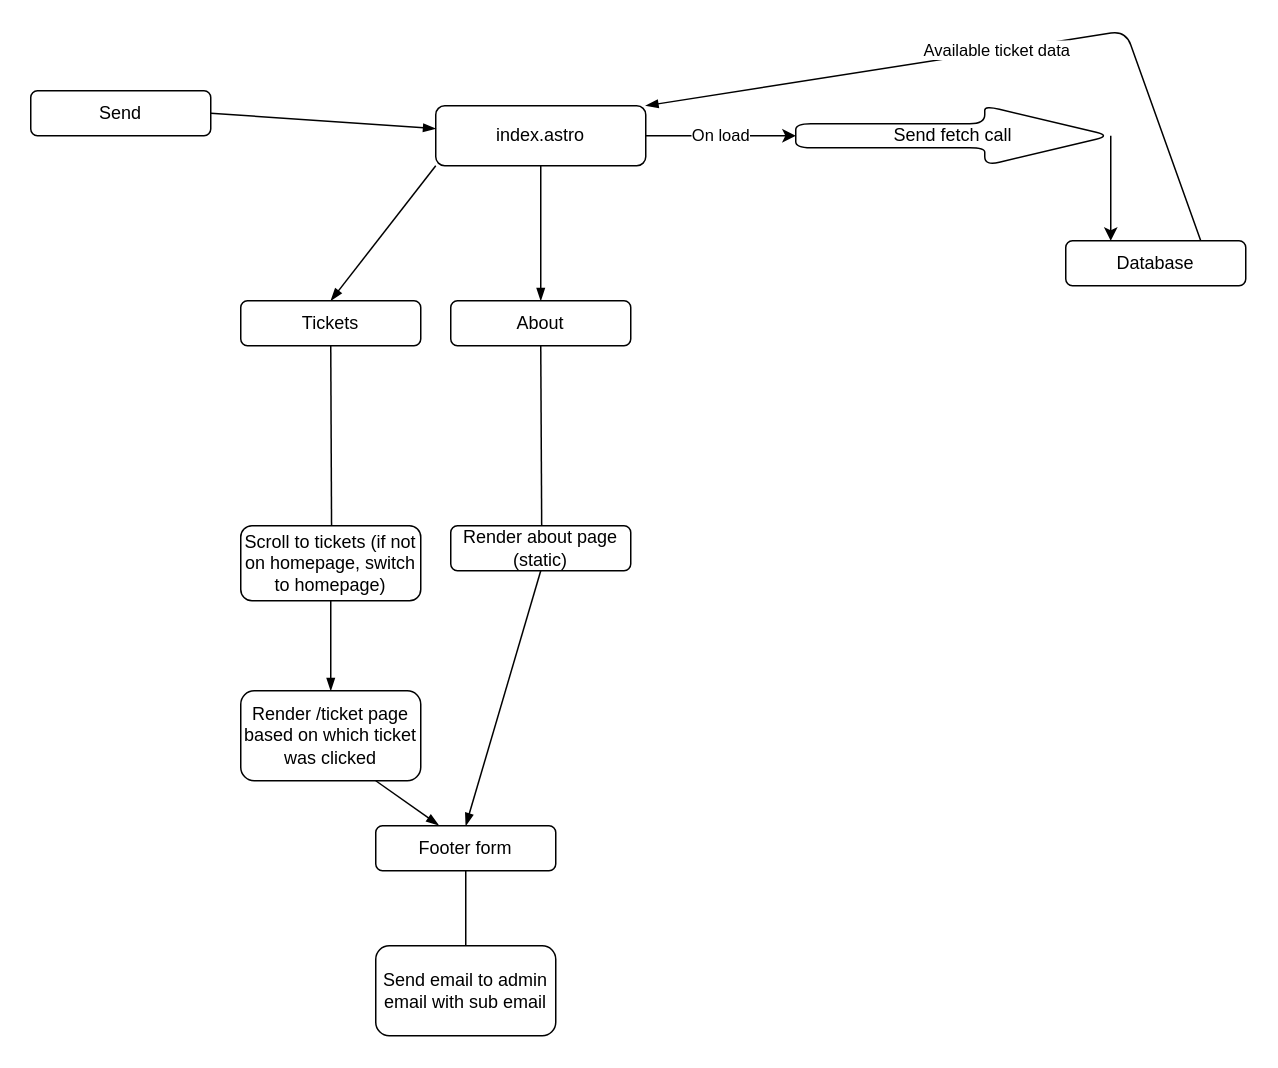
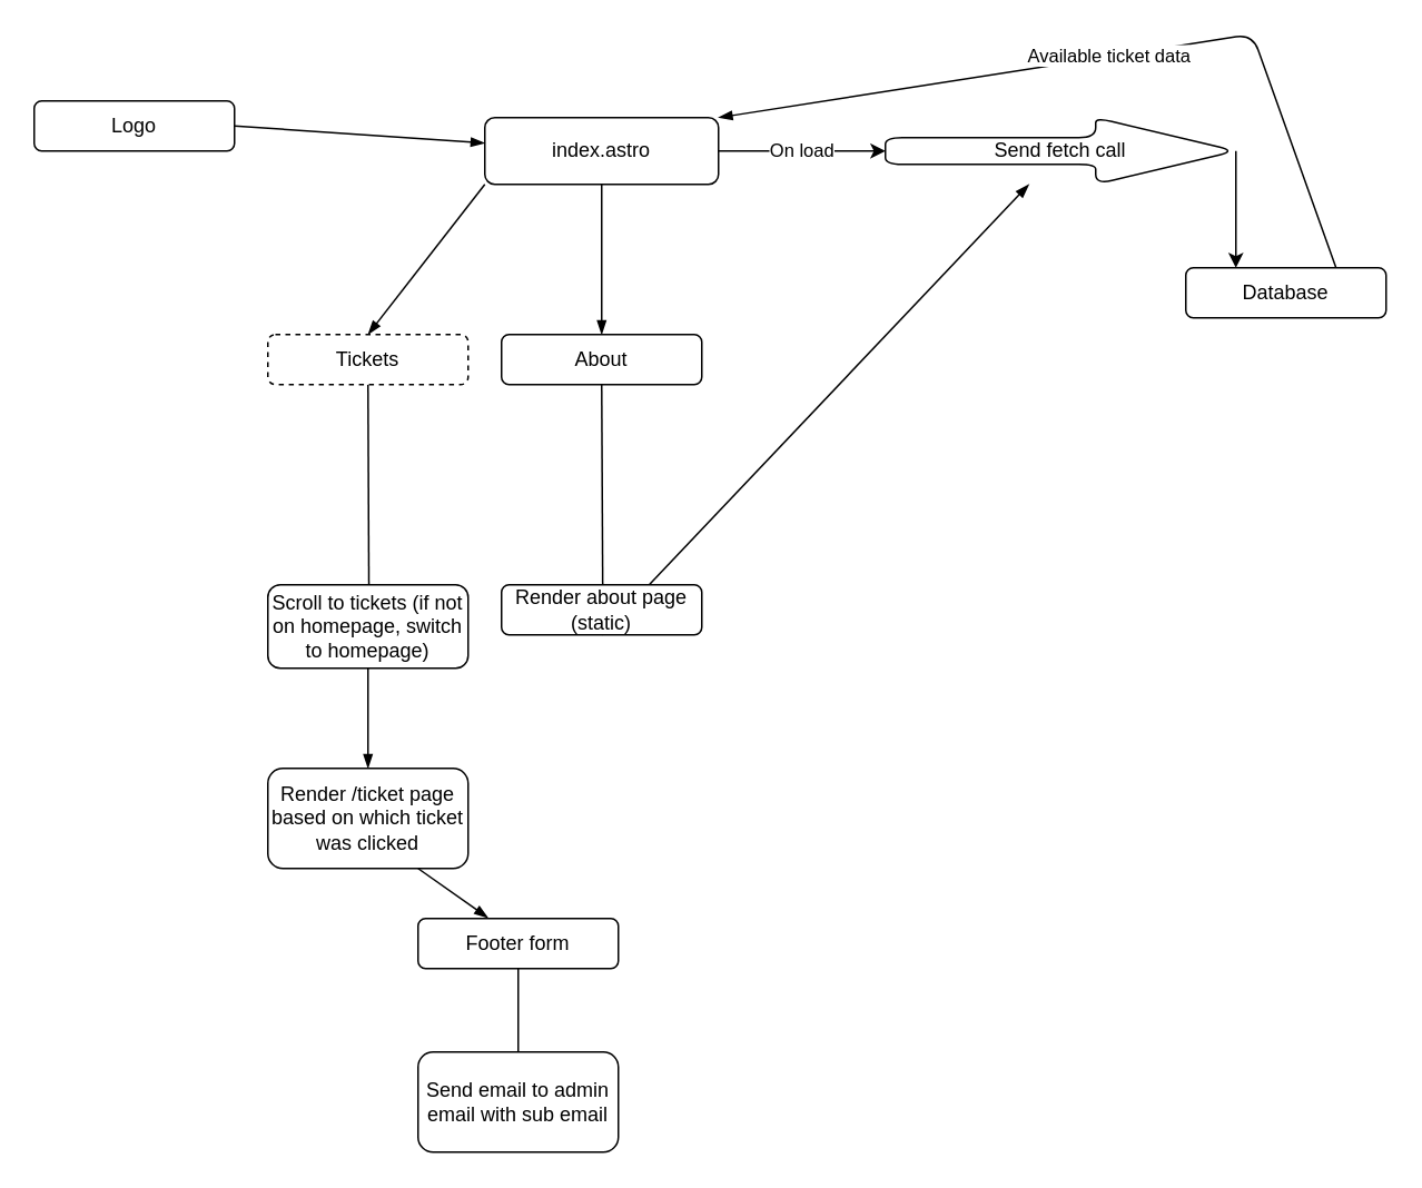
- <mxCell id="21" value="Send" style="rounded=1;whiteSpace=wrap;html=1;" vertex="1" parent="1"><mxGeometry x="20" y="60" width="120" height="30" as="geometry" /></mxCell>
+ <mxCell id="21" value="Logo" style="rounded=1;whiteSpace=wrap;html=1;" vertex="1" parent="1"><mxGeometry x="20" y="60" width="120" height="30" as="geometry" /></mxCell>
- <mxCell id="11" value="Tickets" style="rounded=1;whiteSpace=wrap;html=1;" vertex="1" parent="1"><mxGeometry x="160" y="200" width="120" height="30" as="geometry" /></mxCell>
+ <mxCell id="11" value="Tickets" style="rounded=1;whiteSpace=wrap;html=1;dashed=1;" vertex="1" parent="1"><mxGeometry x="160" y="200" width="120" height="30" as="geometry" /></mxCell>
- <mxCell id="18" style="edgeStyle=none;html=1;exitX=0.5;exitY=1;exitDx=0;exitDy=0;entryX=0.5;entryY=0;entryDx=0;entryDy=0;endArrow=blockThin;endFill=1;" edge="1" parent="1" source="19" target="23"><mxGeometry relative="1" as="geometry" /></mxCell>
+ <mxCell id="18" style="edgeStyle=none;html=1;exitX=0.5;exitY=1;exitDx=0;exitDy=0;endArrow=blockThin;endFill=1;" edge="1" parent="1" source="19" target="9"><mxGeometry relative="1" as="geometry" /></mxCell>
